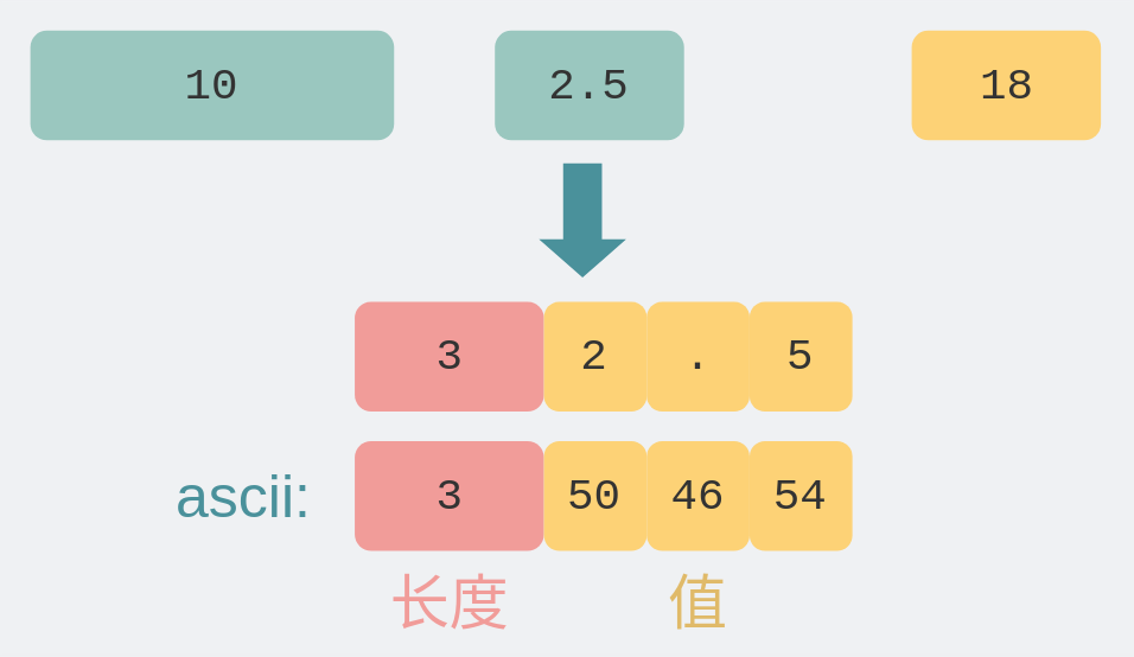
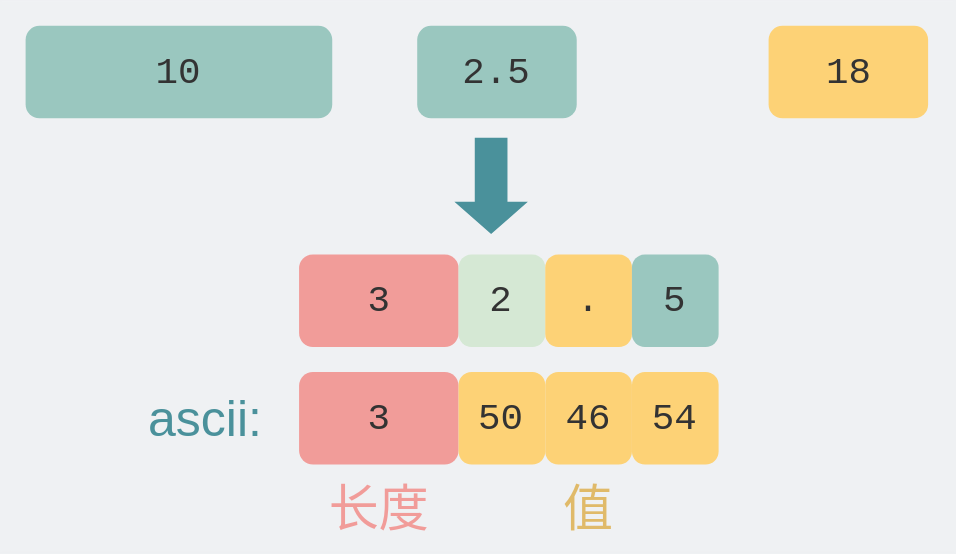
- <mxCell id="7" value="&lt;div style=&quot;font-family: Menlo, Monaco, &amp;quot;Courier New&amp;quot;, monospace; line-height: 24px;&quot;&gt;&lt;div style=&quot;&quot;&gt;&lt;font color=&quot;#333333&quot; style=&quot;font-size: 30px;&quot;&gt;2&lt;/font&gt;&lt;/div&gt;&lt;/div&gt;" style="rounded=1;whiteSpace=wrap;html=1;strokeWidth=5;fontSize=30;strokeColor=none;fillColor=#FDD276;align=center;" vertex="1" parent="1"><mxGeometry x="366.46" y="203" width="69.36" height="74" as="geometry" /></mxCell>
+ <mxCell id="7" value="&lt;div style=&quot;font-family: Menlo, Monaco, &amp;quot;Courier New&amp;quot;, monospace; line-height: 24px;&quot;&gt;&lt;div style=&quot;&quot;&gt;&lt;font color=&quot;#333333&quot; style=&quot;font-size: 30px;&quot;&gt;2&lt;/font&gt;&lt;/div&gt;&lt;/div&gt;" style="rounded=1;whiteSpace=wrap;html=1;strokeWidth=5;fontSize=30;strokeColor=none;fillColor=#d5e8d4;align=center;" vertex="1" parent="1"><mxGeometry x="366.46" y="203" width="69.36" height="74" as="geometry" /></mxCell>
- <mxCell id="9" value="&lt;div style=&quot;font-family: Menlo, Monaco, &amp;quot;Courier New&amp;quot;, monospace; line-height: 24px;&quot;&gt;&lt;div style=&quot;&quot;&gt;&lt;font color=&quot;#333333&quot; style=&quot;font-size: 30px;&quot;&gt;5&lt;/font&gt;&lt;/div&gt;&lt;/div&gt;" style="rounded=1;whiteSpace=wrap;html=1;strokeWidth=5;fontSize=30;strokeColor=none;fillColor=#FDD276;align=center;" vertex="1" parent="1"><mxGeometry x="505.18" y="203" width="69.36" height="74" as="geometry" /></mxCell>
+ <mxCell id="9" value="&lt;div style=&quot;font-family: Menlo, Monaco, &amp;quot;Courier New&amp;quot;, monospace; line-height: 24px;&quot;&gt;&lt;div style=&quot;&quot;&gt;&lt;font color=&quot;#333333&quot; style=&quot;font-size: 30px;&quot;&gt;5&lt;/font&gt;&lt;/div&gt;&lt;/div&gt;" style="rounded=1;whiteSpace=wrap;html=1;strokeWidth=5;fontSize=30;strokeColor=none;fillColor=#9ac7bf;align=center;" vertex="1" parent="1"><mxGeometry x="505.18" y="203" width="69.36" height="74" as="geometry" /></mxCell>
